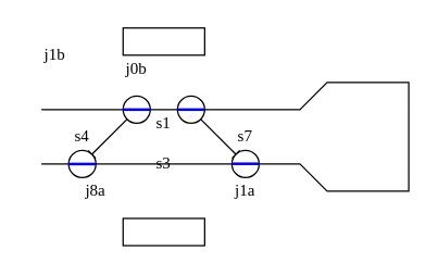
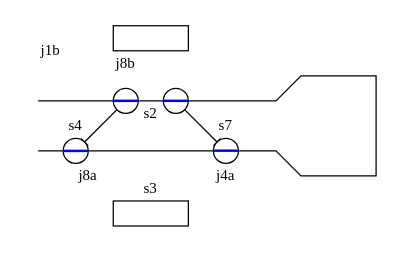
- <mxCell id="10" value="j0b" style="text;html=1;strokeColor=none;fillColor=none;align=center;verticalAlign=middle;whiteSpace=wrap;rounded=0;fontFamily=Lucida Console;" vertex="1" parent="1"><mxGeometry x="80" y="40" width="40" height="20" as="geometry" /></mxCell>
+ <mxCell id="10" value="j8b" style="text;html=1;strokeColor=none;fillColor=none;align=center;verticalAlign=middle;whiteSpace=wrap;rounded=0;fontFamily=Lucida Console;" vertex="1" parent="1"><mxGeometry x="80" y="40" width="40" height="20" as="geometry" /></mxCell>
- <mxCell id="13" value="s1" style="text;html=1;strokeColor=none;fillColor=none;align=center;verticalAlign=middle;whiteSpace=wrap;rounded=0;fontFamily=Lucida Console;" vertex="1" parent="1"><mxGeometry x="100" y="80" width="40" height="20" as="geometry" /></mxCell>
+ <mxCell id="13" value="s2" style="text;html=1;strokeColor=none;fillColor=none;align=center;verticalAlign=middle;whiteSpace=wrap;rounded=0;fontFamily=Lucida Console;" vertex="1" parent="1"><mxGeometry x="100" y="80" width="40" height="20" as="geometry" /></mxCell>
- <mxCell id="14" value="s3" style="text;html=1;strokeColor=none;fillColor=none;align=center;verticalAlign=middle;whiteSpace=wrap;rounded=0;fontFamily=Lucida Console;" vertex="1" parent="1"><mxGeometry x="100" y="110" width="40" height="20" as="geometry" /></mxCell>
+ <mxCell id="14" value="s3" style="text;html=1;strokeColor=none;fillColor=none;align=center;verticalAlign=middle;whiteSpace=wrap;rounded=0;fontFamily=Lucida Console;" vertex="1" parent="1"><mxGeometry x="100" y="140" width="40" height="20" as="geometry" /></mxCell>
- <mxCell id="11" value="j1a" style="text;html=1;strokeColor=none;fillColor=none;align=center;verticalAlign=middle;whiteSpace=wrap;rounded=0;fontFamily=Lucida Console;" vertex="1" parent="1"><mxGeometry x="160" y="130" width="40" height="20" as="geometry" /></mxCell>
+ <mxCell id="11" value="j4a" style="text;html=1;strokeColor=none;fillColor=none;align=center;verticalAlign=middle;whiteSpace=wrap;rounded=0;fontFamily=Lucida Console;" vertex="1" parent="1"><mxGeometry x="160" y="130" width="40" height="20" as="geometry" /></mxCell>
